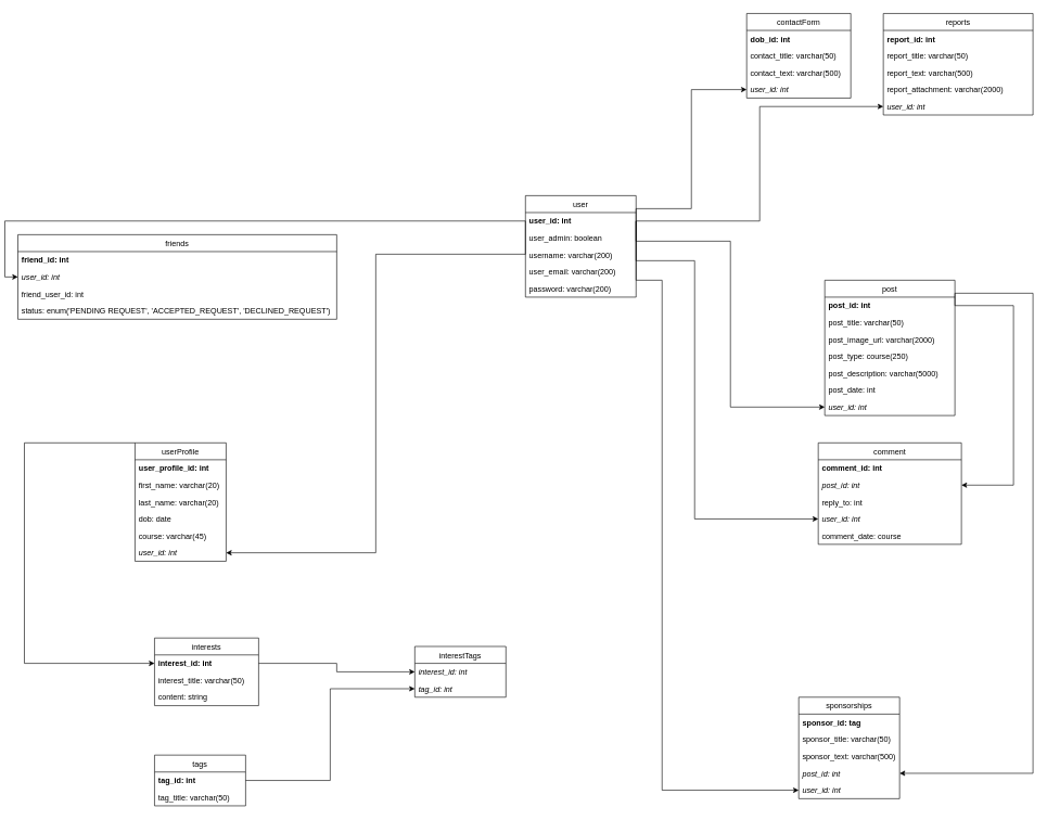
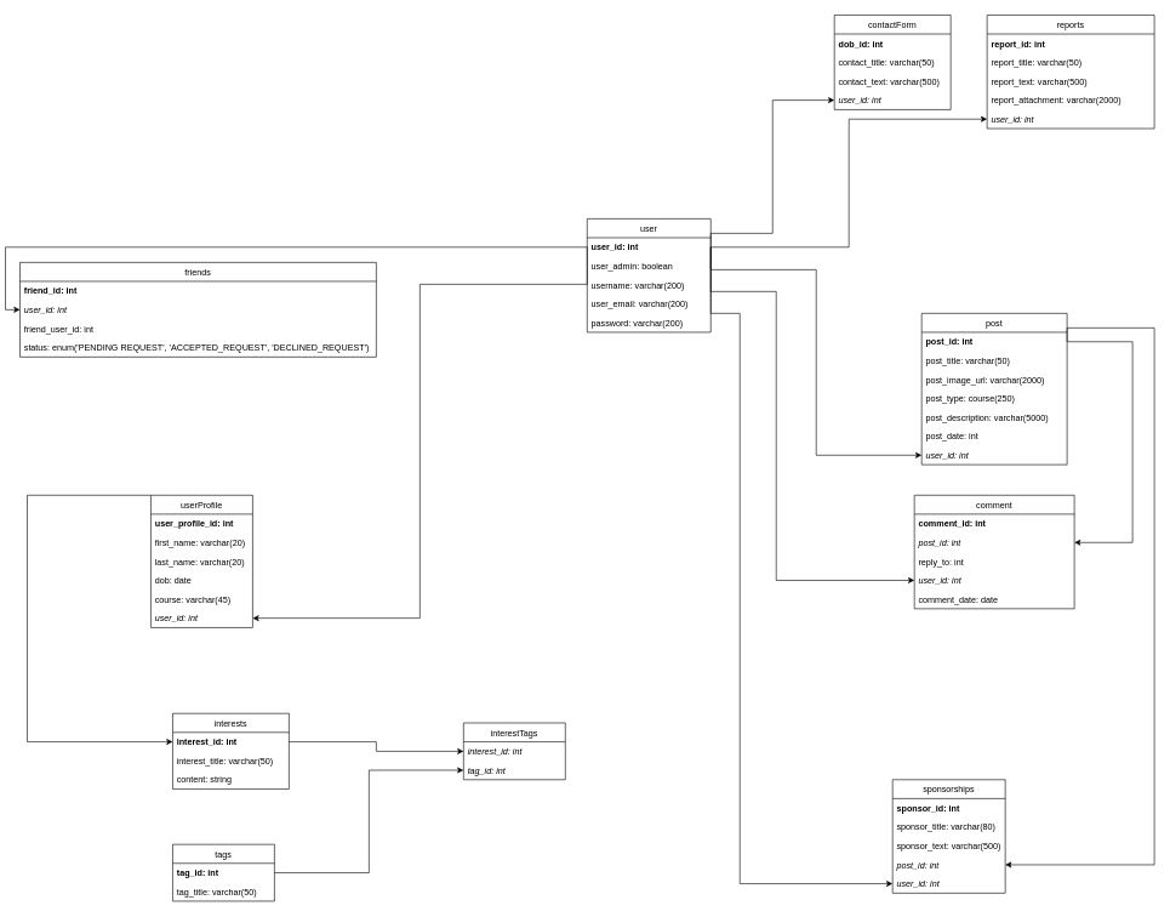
- <mxCell id="48" value="comment_date: course" style="text;strokeColor=none;fillColor=none;align=left;verticalAlign=top;spacingLeft=4;spacingRight=4;overflow=hidden;rotatable=0;points=[[0,0.5],[1,0.5]];portConstraint=eastwest;" parent="43" vertex="1"><mxGeometry y="130" width="220" height="26" as="geometry" /></mxCell>
+ <mxCell id="48" value="comment_date: date" style="text;strokeColor=none;fillColor=none;align=left;verticalAlign=top;spacingLeft=4;spacingRight=4;overflow=hidden;rotatable=0;points=[[0,0.5],[1,0.5]];portConstraint=eastwest;" parent="43" vertex="1"><mxGeometry y="130" width="220" height="26" as="geometry" /></mxCell>
- <mxCell id="61" value="sponsor_id: tag" style="text;strokeColor=none;fillColor=none;align=left;verticalAlign=top;spacingLeft=4;spacingRight=4;overflow=hidden;rotatable=0;points=[[0,0.5],[1,0.5]];portConstraint=eastwest;fontStyle=1" parent="60" vertex="1"><mxGeometry y="26" width="155" height="26" as="geometry" /></mxCell>
+ <mxCell id="61" value="sponsor_id: int" style="text;strokeColor=none;fillColor=none;align=left;verticalAlign=top;spacingLeft=4;spacingRight=4;overflow=hidden;rotatable=0;points=[[0,0.5],[1,0.5]];portConstraint=eastwest;fontStyle=1" parent="60" vertex="1"><mxGeometry y="26" width="155" height="26" as="geometry" /></mxCell>
- <mxCell id="62" value="sponsor_title: varchar(50)" style="text;strokeColor=none;fillColor=none;align=left;verticalAlign=top;spacingLeft=4;spacingRight=4;overflow=hidden;rotatable=0;points=[[0,0.5],[1,0.5]];portConstraint=eastwest;" parent="60" vertex="1"><mxGeometry y="52" width="155" height="26" as="geometry" /></mxCell>
+ <mxCell id="62" value="sponsor_title: varchar(80)" style="text;strokeColor=none;fillColor=none;align=left;verticalAlign=top;spacingLeft=4;spacingRight=4;overflow=hidden;rotatable=0;points=[[0,0.5],[1,0.5]];portConstraint=eastwest;" parent="60" vertex="1"><mxGeometry y="52" width="155" height="26" as="geometry" /></mxCell>
